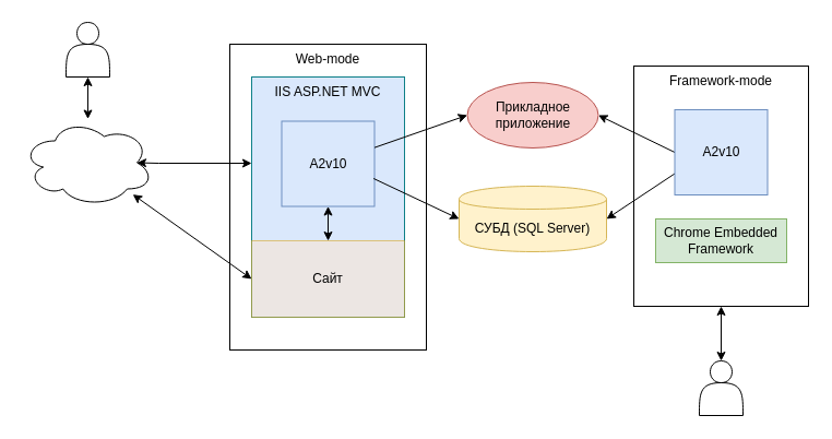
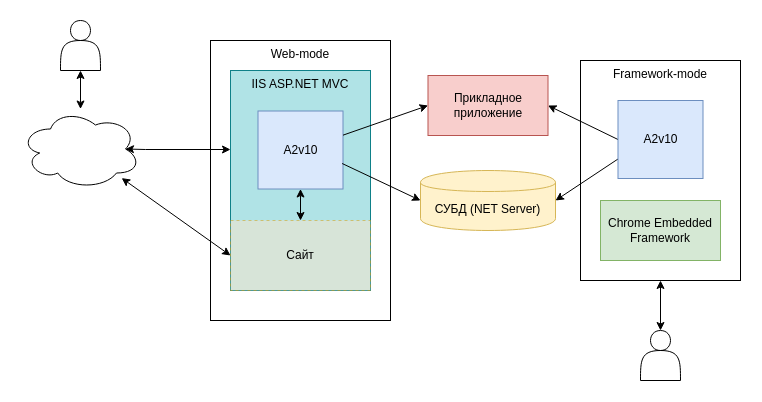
- <mxCell id="14" value="&lt;div style=&quot;&quot;&gt;&lt;span&gt;IIS ASP.NET MVC&lt;/span&gt;&lt;/div&gt;" style="rounded=0;whiteSpace=wrap;html=1;align=center;verticalAlign=top;fillColor=#dae8fc;strokeColor=#0e8088;" parent="1" vertex="1"><mxGeometry x="230" y="70" width="140" height="220" as="geometry" /></mxCell>
+ <mxCell id="14" value="&lt;div style=&quot;&quot;&gt;&lt;span&gt;IIS ASP.NET MVC&lt;/span&gt;&lt;/div&gt;" style="rounded=0;whiteSpace=wrap;html=1;align=center;verticalAlign=top;fillColor=#b0e3e6;strokeColor=#0e8088;" parent="1" vertex="1"><mxGeometry x="230" y="70" width="140" height="220" as="geometry" /></mxCell>
- <mxCell id="7" value="Прикладное приложение" style="ellipse;whiteSpace=wrap;html=1;align=center;fillColor=#f8cecc;strokeColor=#b85450;" parent="1" vertex="1"><mxGeometry x="427.5" y="75" width="120" height="60" as="geometry" /></mxCell>
+ <mxCell id="7" value="Прикладное приложение" style="rounded=0;whiteSpace=wrap;html=1;align=center;fillColor=#f8cecc;strokeColor=#b85450;" parent="1" vertex="1"><mxGeometry x="427.5" y="75" width="120" height="60" as="geometry" /></mxCell>
- <mxCell id="5" value="СУБД (SQL Server)" style="shape=cylinder;whiteSpace=wrap;html=1;boundedLbl=1;backgroundOutline=1;fillColor=#fff2cc;strokeColor=#d6b656;" parent="1" vertex="1"><mxGeometry x="420" y="170" width="135" height="60" as="geometry" /></mxCell>
+ <mxCell id="5" value="СУБД (NET Server)" style="shape=cylinder;whiteSpace=wrap;html=1;boundedLbl=1;backgroundOutline=1;fillColor=#fff2cc;strokeColor=#d6b656;" parent="1" vertex="1"><mxGeometry x="420" y="170" width="135" height="60" as="geometry" /></mxCell>
- <mxCell id="10" value="Chrome Embedded Framework" style="rounded=0;whiteSpace=wrap;html=1;align=center;fillColor=#d5e8d4;strokeColor=#82b366;" parent="1" vertex="1"><mxGeometry x="600" y="200" width="120" height="40" as="geometry" /></mxCell>
+ <mxCell id="10" value="Chrome Embedded Framework" style="rounded=0;whiteSpace=wrap;html=1;align=center;fillColor=#d5e8d4;strokeColor=#82b366;" parent="1" vertex="1"><mxGeometry x="600" y="200" width="120" height="60" as="geometry" /></mxCell>
- <mxCell id="17" value="Сайт" style="rounded=0;whiteSpace=wrap;html=1;align=center;fillColor=#ffe6cc;strokeColor=#d79b00;dashed=0;shadow=0;glass=0;comic=0;opacity=50;" parent="1" vertex="1"><mxGeometry x="230" y="220" width="140" height="70" as="geometry" /></mxCell>
+ <mxCell id="17" value="Сайт" style="rounded=0;whiteSpace=wrap;html=1;align=center;fillColor=#ffe6cc;strokeColor=#d79b00;dashed=1;shadow=0;glass=0;comic=0;opacity=50;" parent="1" vertex="1"><mxGeometry x="230" y="220" width="140" height="70" as="geometry" /></mxCell>
